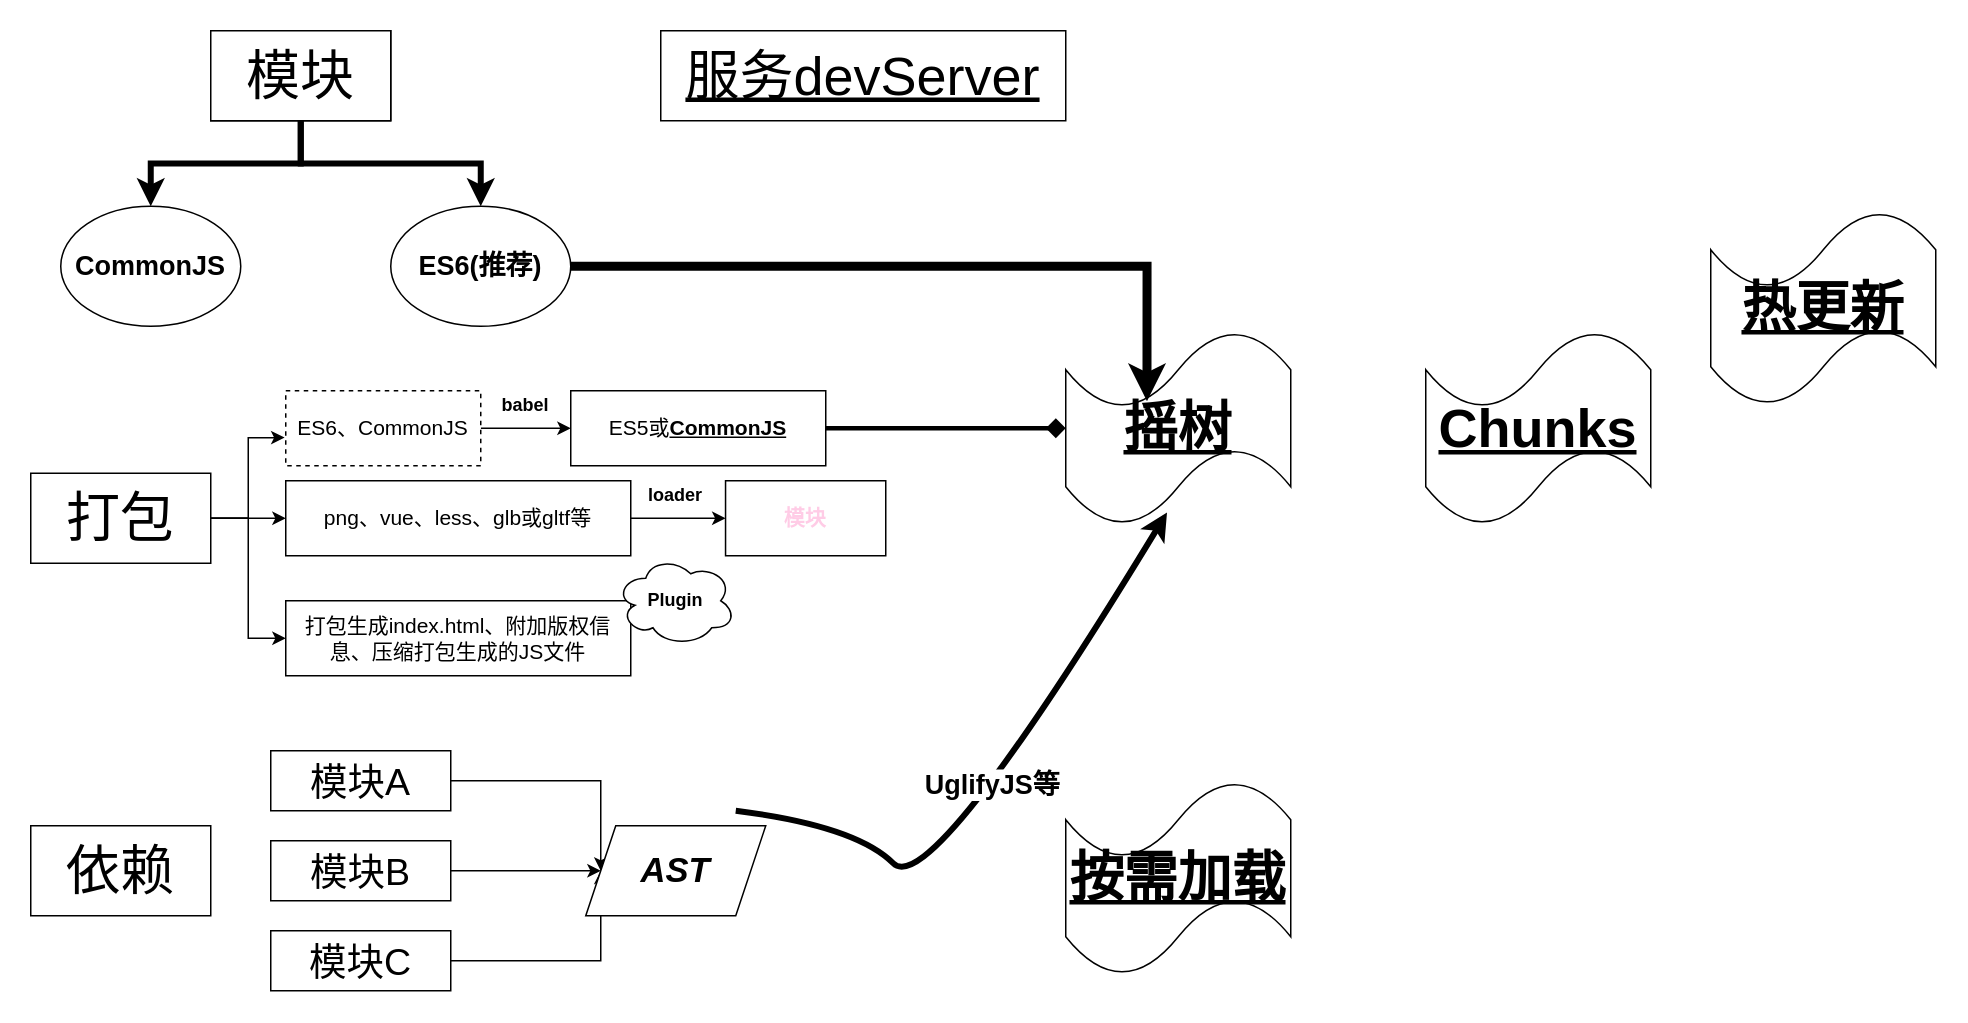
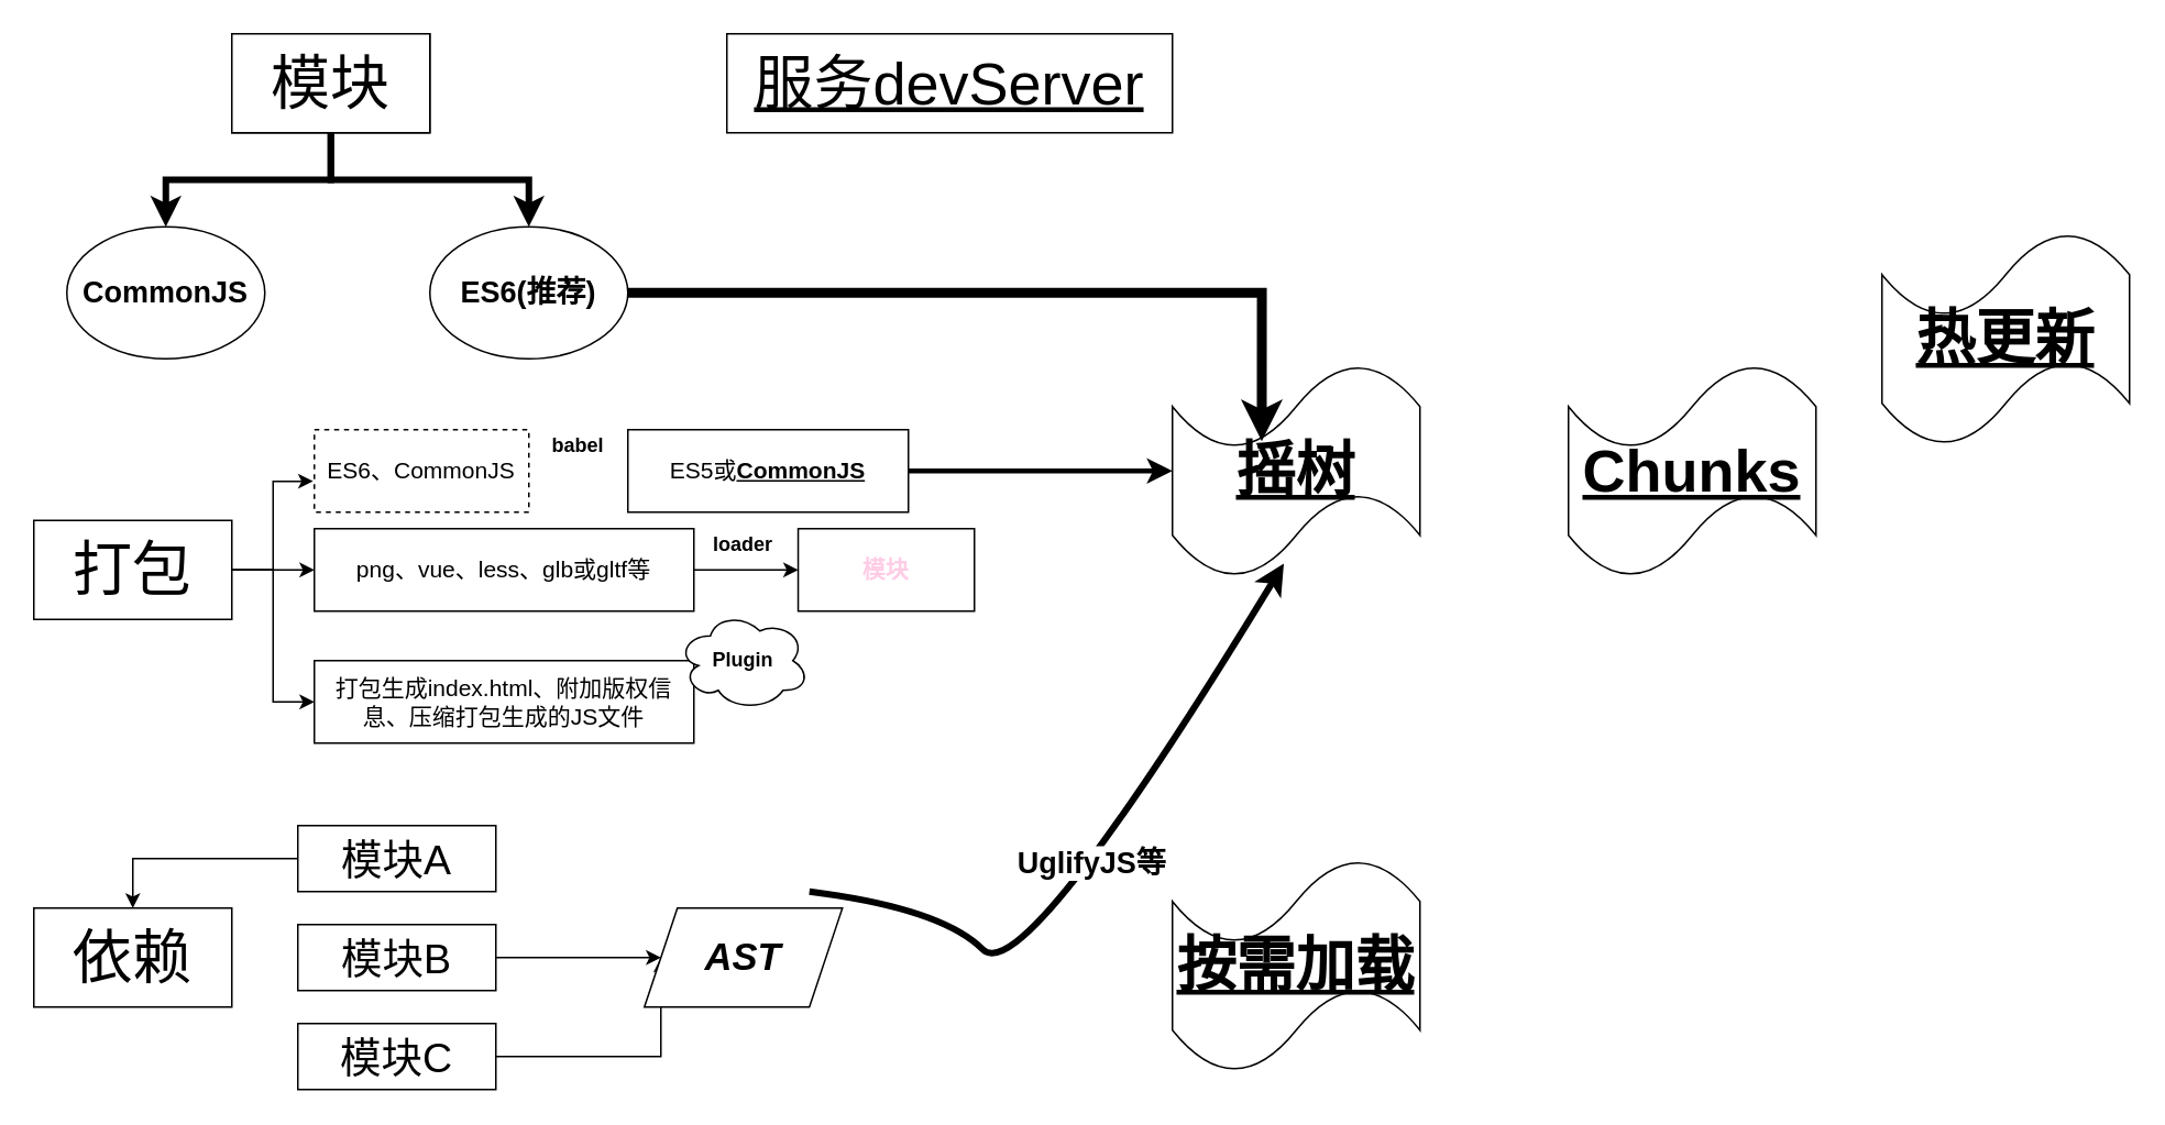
- <mxCell id="12" style="edgeStyle=orthogonalEdgeStyle;rounded=0;orthogonalLoop=1;jettySize=auto;html=1;entryX=0;entryY=0.5;entryDx=0;entryDy=0;" edge="1" parent="11" source="13" target="14"><mxGeometry relative="1" as="geometry" /></mxCell>
- <mxCell id="29" style="edgeStyle=orthogonalEdgeStyle;rounded=0;orthogonalLoop=1;jettySize=auto;html=1;strokeWidth=3;endArrow=diamond;" edge="1" parent="1" source="14" target="27"><mxGeometry relative="1" as="geometry"><mxPoint x="670" y="285" as="targetPoint" /></mxGeometry></mxCell>
+ <mxCell id="29" style="edgeStyle=orthogonalEdgeStyle;rounded=0;orthogonalLoop=1;jettySize=auto;html=1;strokeWidth=3;" edge="1" parent="1" source="14" target="27"><mxGeometry relative="1" as="geometry"><mxPoint x="670" y="285" as="targetPoint" /></mxGeometry></mxCell>
- <mxCell id="32" style="edgeStyle=orthogonalEdgeStyle;rounded=0;orthogonalLoop=1;jettySize=auto;html=1;entryX=0;entryY=0.5;entryDx=0;entryDy=0;" edge="1" parent="1" source="33" target="38"><mxGeometry relative="1" as="geometry" /></mxCell>
+ <mxCell id="32" style="edgeStyle=orthogonalEdgeStyle;rounded=0;orthogonalLoop=1;jettySize=auto;html=1;" edge="1" parent="1" source="33" target="2"><mxGeometry relative="1" as="geometry" /></mxCell>
